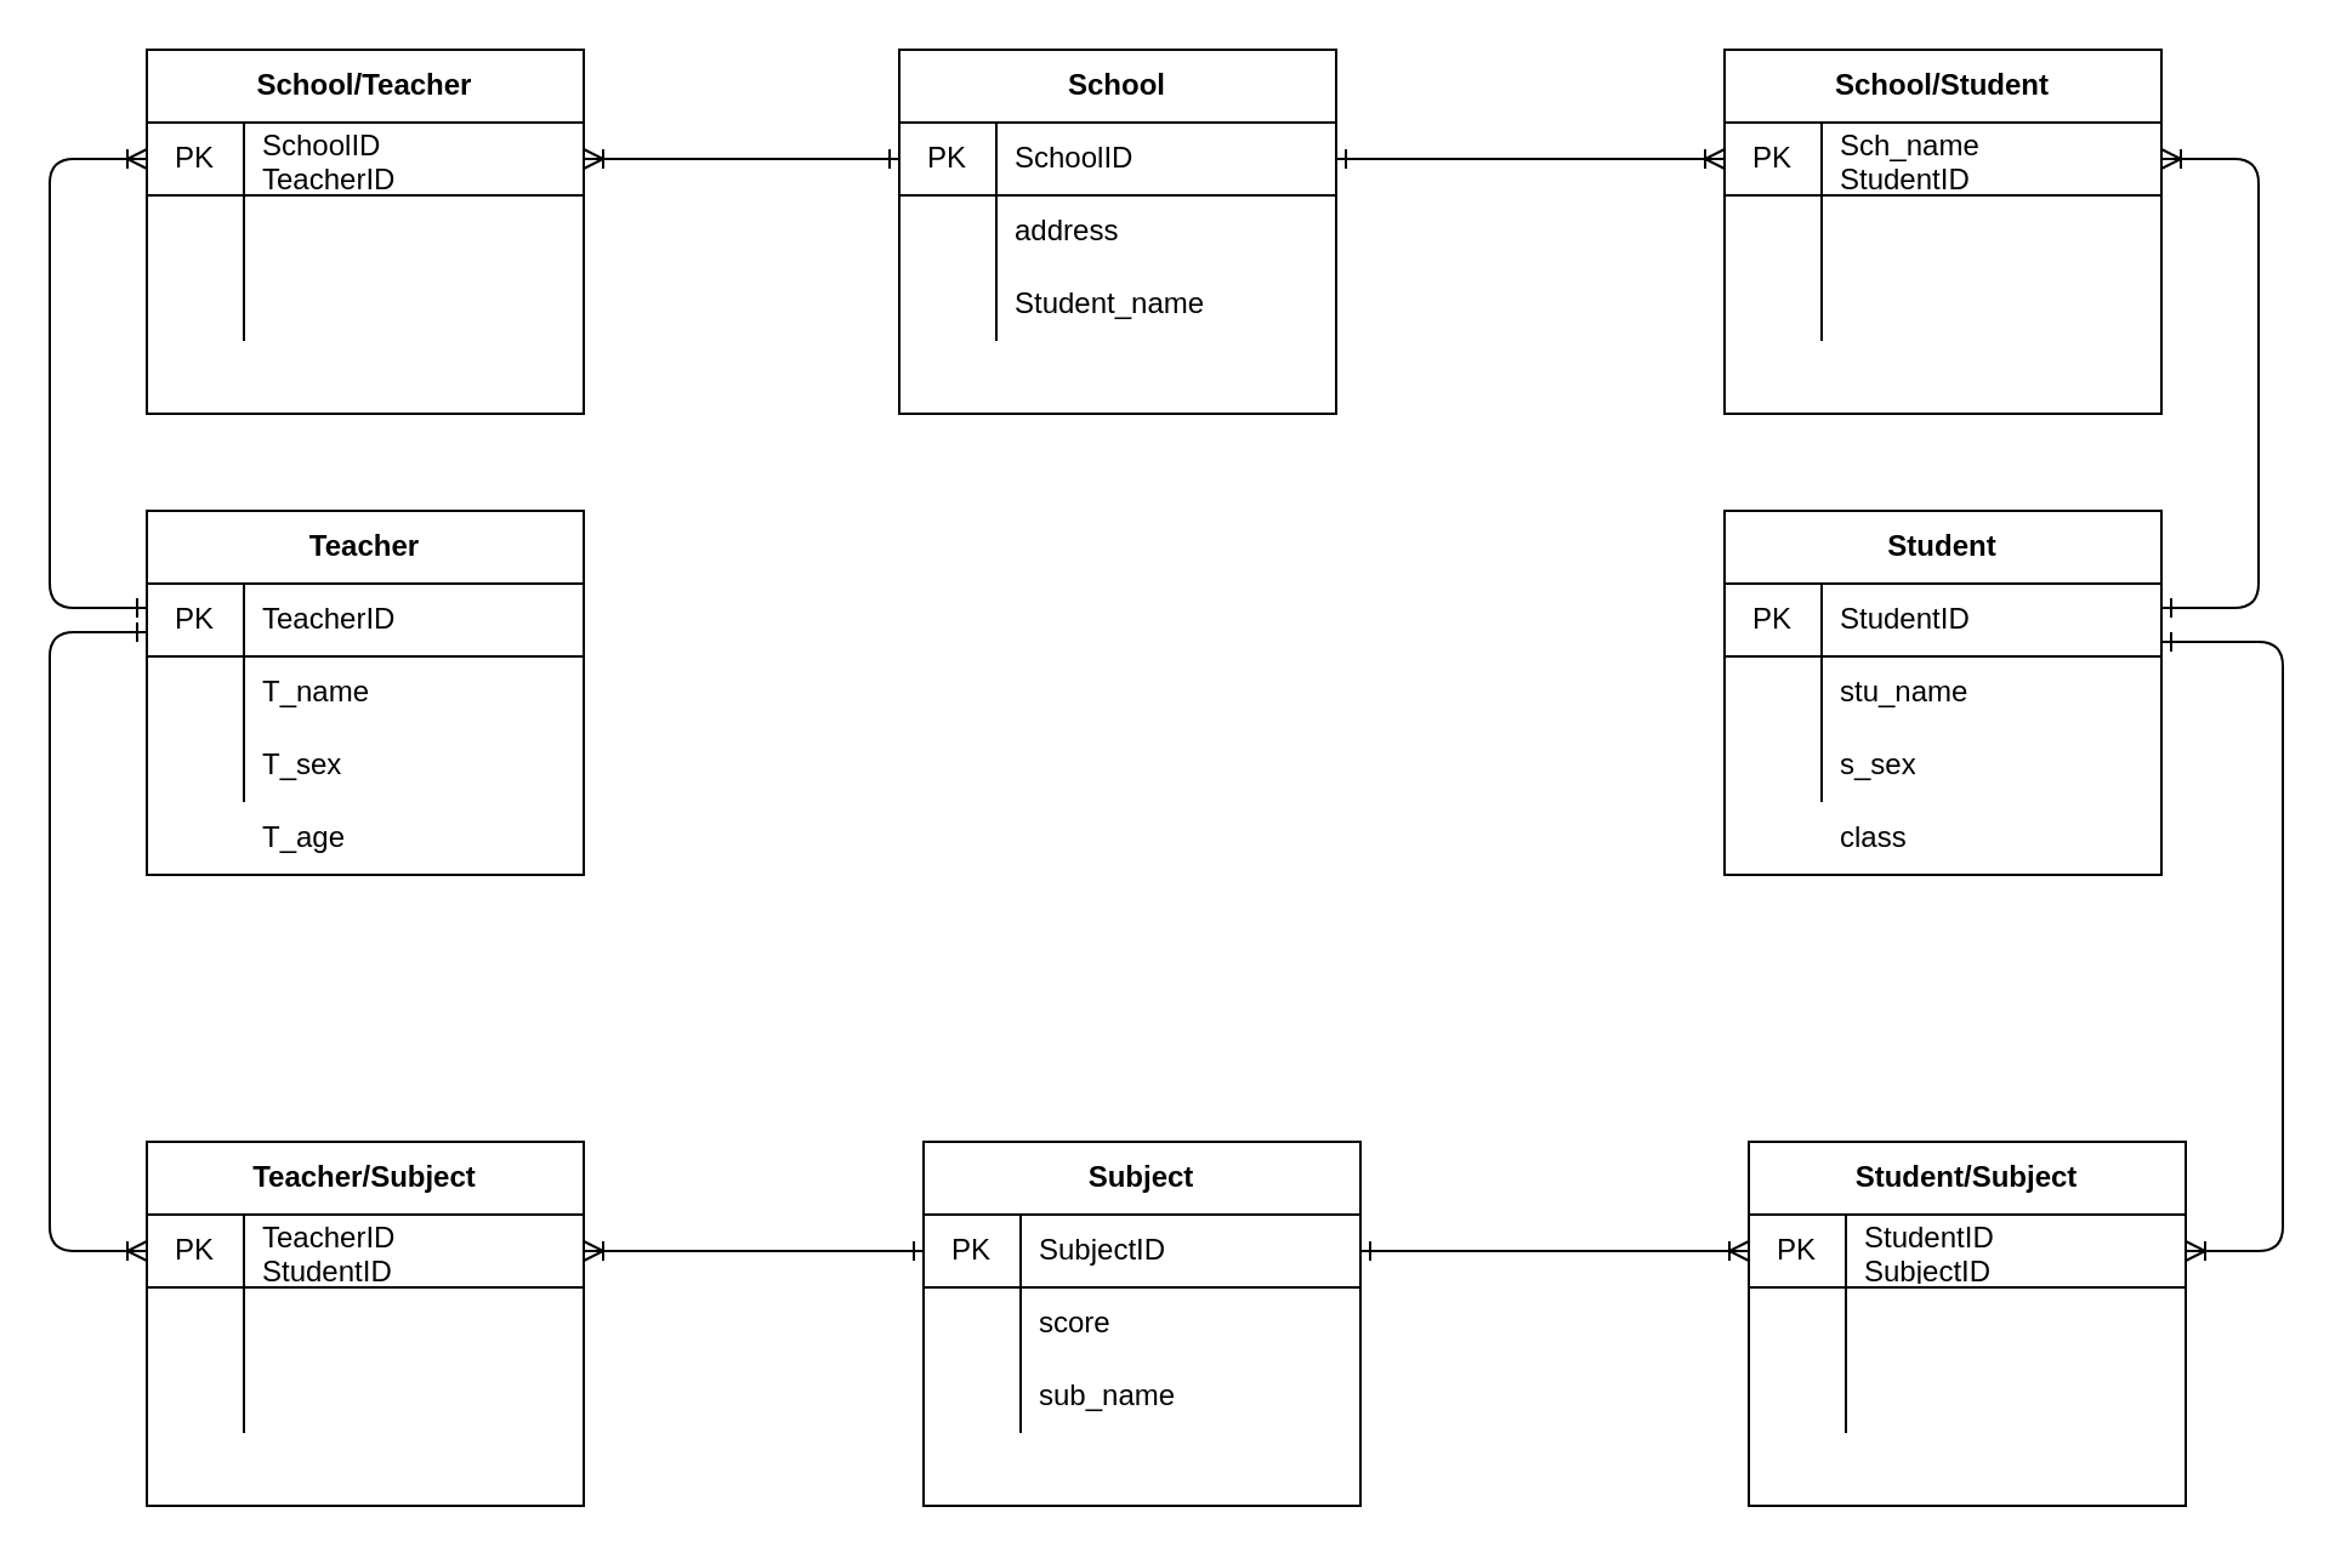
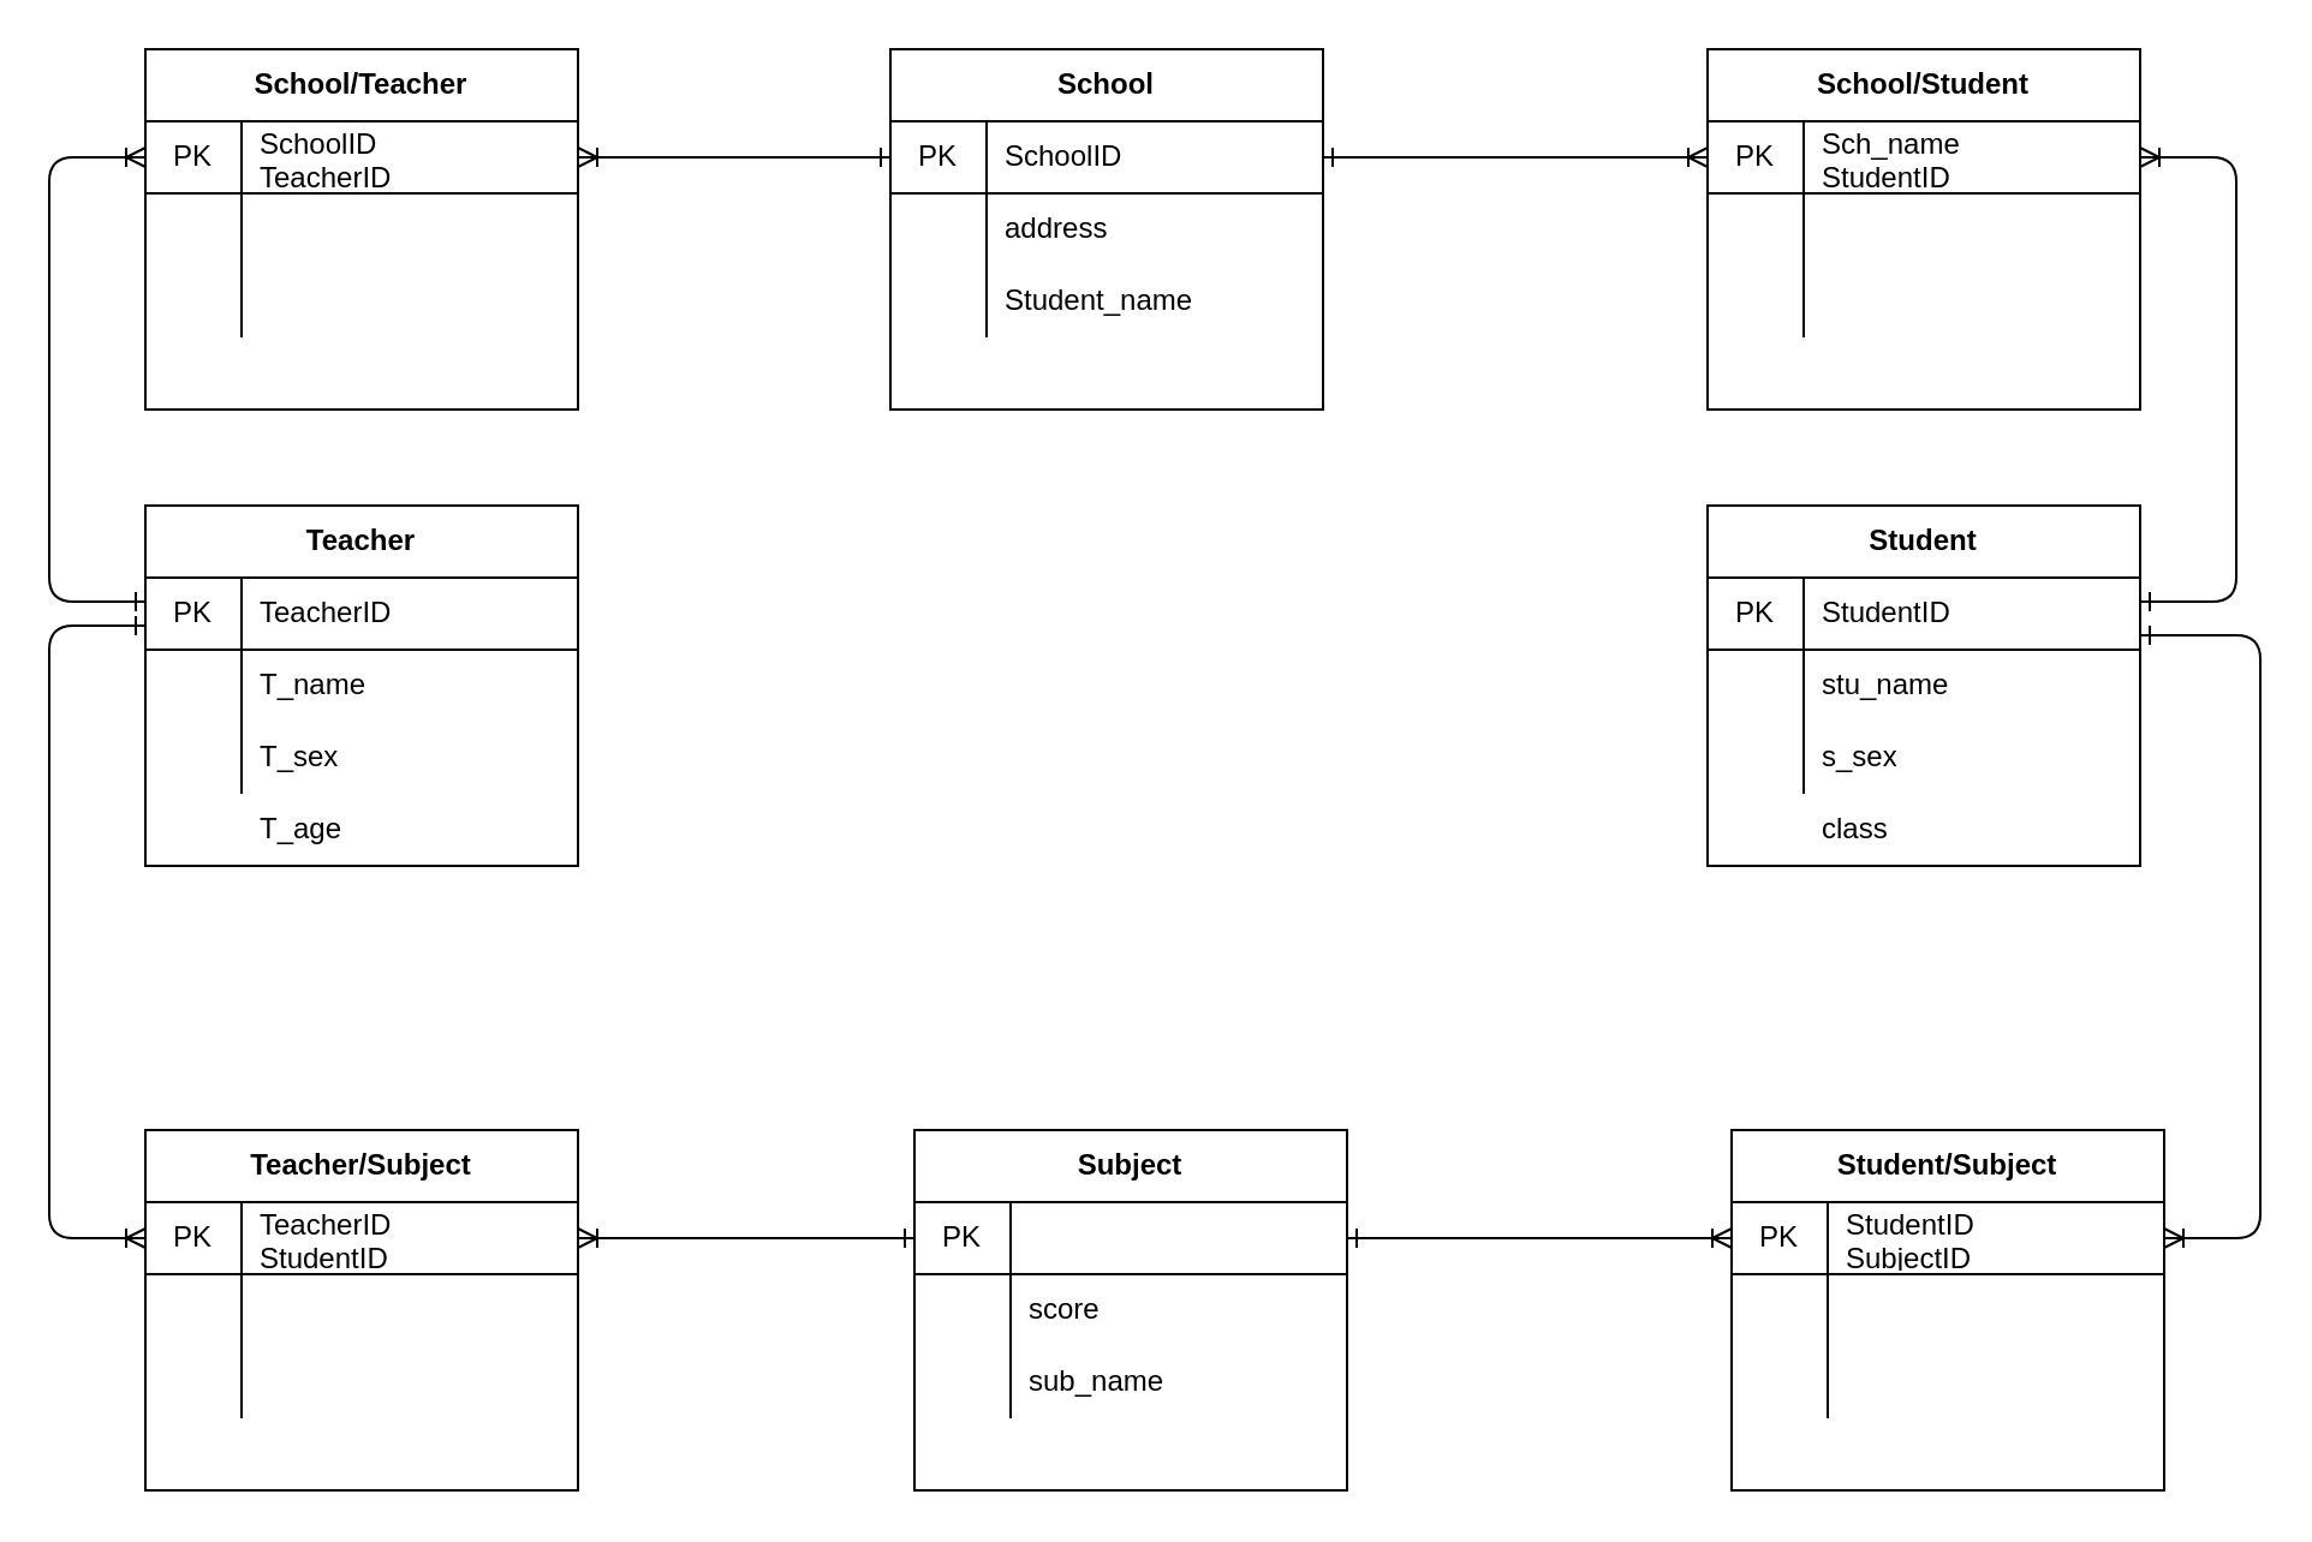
- <mxCell id="49" value="SubjectID" style="shape=partialRectangle;html=1;whiteSpace=wrap;connectable=0;fillColor=none;top=0;left=0;bottom=0;right=0;align=left;spacingLeft=6;overflow=hidden;" parent="47" vertex="1"><mxGeometry x="40" width="140" height="30" as="geometry" /></mxCell>
